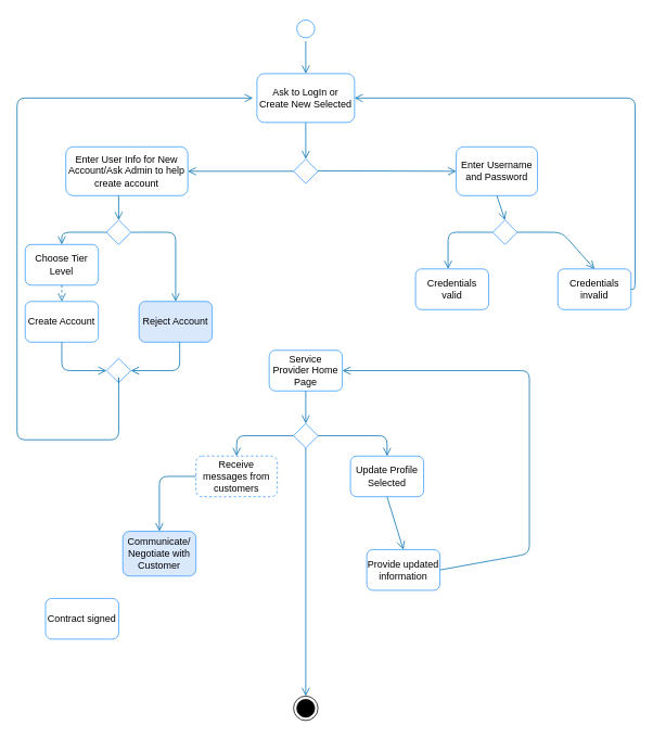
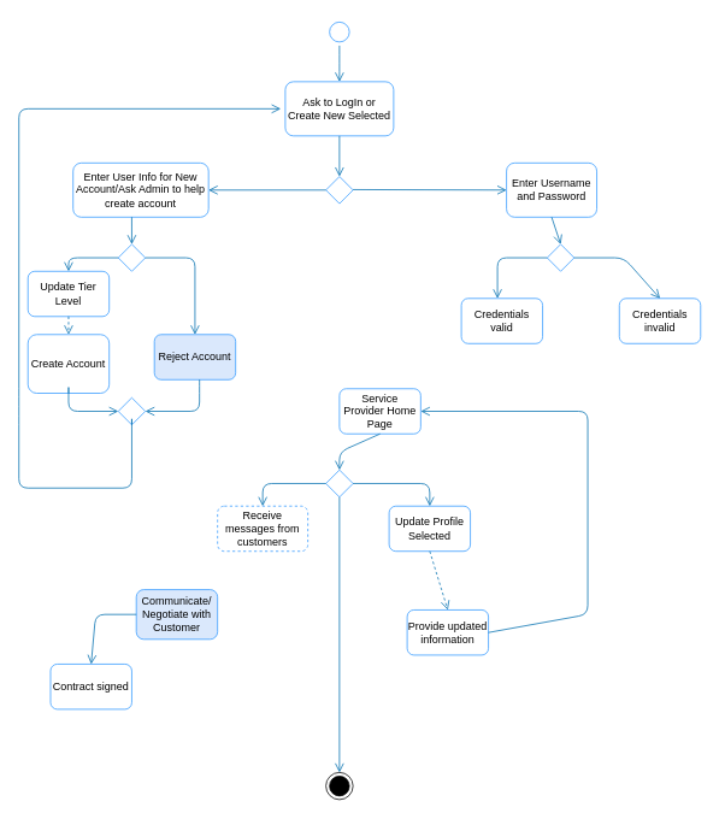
- <mxCell id="25" value="" style="endArrow=open;startArrow=none;endFill=0;startFill=0;endSize=8;html=1;verticalAlign=bottom;labelBackgroundColor=none;strokeWidth=1;fillColor=#1ba1e2;strokeColor=#006EAF;exitX=1;exitY=0.5;exitDx=0;exitDy=0;entryX=1;entryY=0.5;entryDx=0;entryDy=0;" edge="1" parent="1" source="22" target="4"><mxGeometry width="160" relative="1" as="geometry"><mxPoint x="625" y="305" as="sourcePoint" /><mxPoint x="780" y="120" as="targetPoint" /><Array as="points"><mxPoint x="780" y="355" /><mxPoint x="780" y="120" /></Array></mxGeometry></mxCell>
- <mxCell id="44" value="Choose Tier Level" style="rounded=1;whiteSpace=wrap;html=1;strokeColor=#3399FF;" vertex="1" parent="1"><mxGeometry x="30" y="300" width="90" height="50" as="geometry" /></mxCell>
+ <mxCell id="44" value="Update Tier Level" style="rounded=1;whiteSpace=wrap;html=1;strokeColor=#3399FF;" vertex="1" parent="1"><mxGeometry x="30" y="300" width="90" height="50" as="geometry" /></mxCell>
- <mxCell id="17" value="Create Account" style="rounded=1;whiteSpace=wrap;html=1;strokeColor=#3399FF;" vertex="1" parent="1"><mxGeometry x="30" y="370" width="90" height="50" as="geometry" /></mxCell>
+ <mxCell id="17" value="Create Account" style="rounded=1;whiteSpace=wrap;html=1;strokeColor=#3399FF;" vertex="1" parent="1"><mxGeometry x="30" y="370" width="90" height="65" as="geometry" /></mxCell>
- <mxCell id="27" value="Service Provider Home Page" style="rounded=1;whiteSpace=wrap;html=1;strokeColor=#3399FF;" vertex="1" parent="1"><mxGeometry x="330" y="430" width="90" height="50" as="geometry" /></mxCell>
+ <mxCell id="27" value="Service Provider Home Page" style="rounded=1;whiteSpace=wrap;html=1;strokeColor=#3399FF;" vertex="1" parent="1"><mxGeometry x="375" y="430" width="90" height="50" as="geometry" /></mxCell>
- <mxCell id="34" value="" style="endArrow=open;startArrow=none;endFill=0;startFill=0;endSize=8;html=1;verticalAlign=bottom;labelBackgroundColor=none;strokeWidth=1;fillColor=#1ba1e2;strokeColor=#006EAF;entryX=0.5;entryY=0;entryDx=0;entryDy=0;exitX=0;exitY=0.5;exitDx=0;exitDy=0;" edge="1" parent="1" source="30" target="31"><mxGeometry width="160" relative="1" as="geometry"><mxPoint x="230" y="585" as="sourcePoint" /><mxPoint x="165" y="605" as="targetPoint" /><Array as="points"><mxPoint x="195" y="585" /></Array></mxGeometry></mxCell>
- <mxCell id="39" value="" style="endArrow=open;startArrow=none;endFill=0;startFill=0;endSize=8;html=1;verticalAlign=bottom;labelBackgroundColor=none;strokeWidth=1;fillColor=#1ba1e2;strokeColor=#006EAF;exitX=0.5;exitY=1;exitDx=0;exitDy=0;entryX=0.5;entryY=0;entryDx=0;entryDy=0;" edge="1" parent="1" source="36" target="38"><mxGeometry width="160" relative="1" as="geometry"><mxPoint x="470" y="610" as="sourcePoint" /><mxPoint x="550" y="630" as="targetPoint" /><Array as="points" /></mxGeometry></mxCell>
+ <mxCell id="39" value="" style="endArrow=open;startArrow=none;endFill=0;startFill=0;endSize=8;html=1;verticalAlign=bottom;labelBackgroundColor=none;strokeWidth=1;fillColor=#1ba1e2;strokeColor=#006EAF;exitX=0.5;exitY=1;exitDx=0;exitDy=0;entryX=0.5;entryY=0;entryDx=0;entryDy=0;dashed=1;" edge="1" parent="1" source="36" target="38"><mxGeometry width="160" relative="1" as="geometry"><mxPoint x="470" y="610" as="sourcePoint" /><mxPoint x="550" y="630" as="targetPoint" /><Array as="points" /></mxGeometry></mxCell>
+ <mxCell id="35" value="" style="endArrow=open;startArrow=none;endFill=0;startFill=0;endSize=8;html=1;verticalAlign=bottom;labelBackgroundColor=none;strokeWidth=1;fillColor=#1ba1e2;strokeColor=#006EAF;exitX=0;exitY=0.5;exitDx=0;exitDy=0;entryX=0.5;entryY=0;entryDx=0;entryDy=0;" edge="1" parent="1" target="32" source="31"><mxGeometry width="160" relative="1" as="geometry"><mxPoint x="110" y="665" as="sourcePoint" /><mxPoint x="30" y="685" as="targetPoint" /><Array as="points"><mxPoint x="105" y="680" /></Array></mxGeometry></mxCell>
